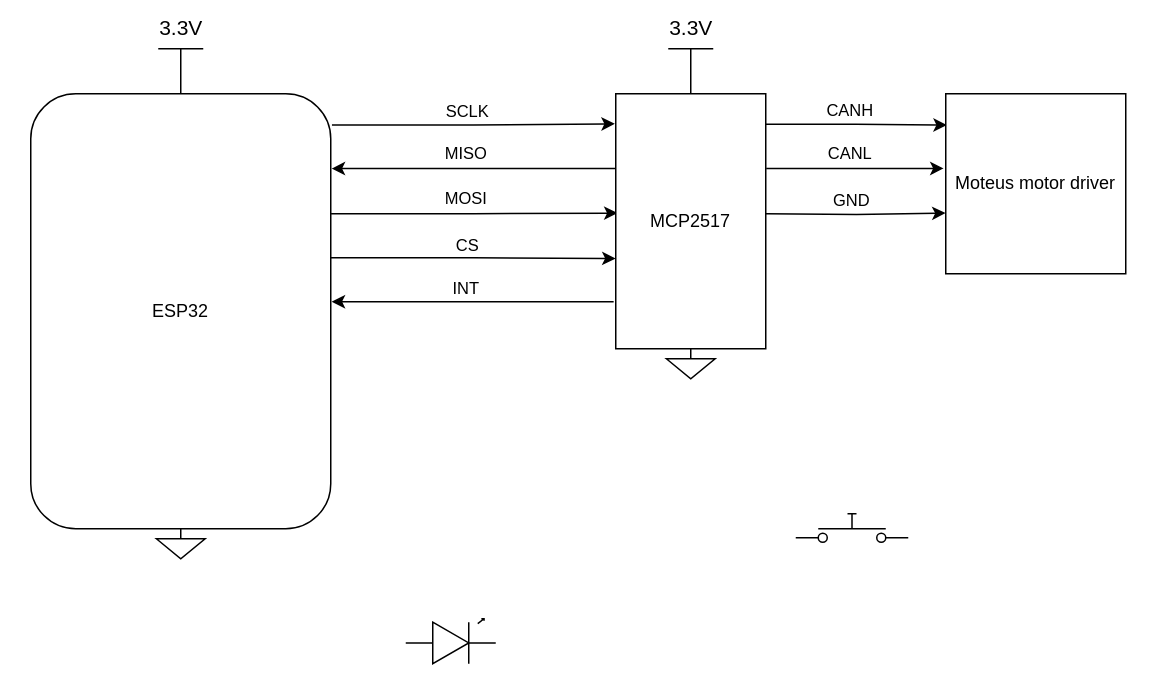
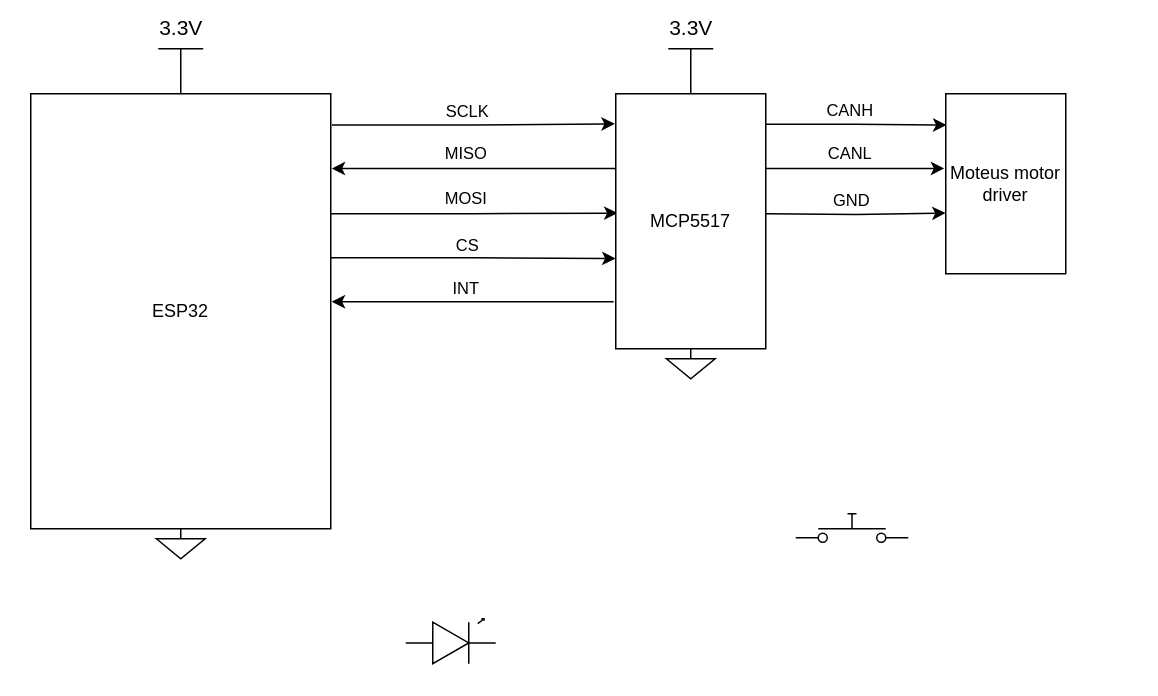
- <mxCell id="12" value="Moteus motor driver" style="rounded=0;whiteSpace=wrap;html=1;" vertex="1" parent="1"><mxGeometry x="630" y="50" width="120" height="120" as="geometry" /></mxCell>
+ <mxCell id="12" value="Moteus motor driver" style="rounded=0;whiteSpace=wrap;html=1;" vertex="1" parent="1"><mxGeometry x="630" y="50" width="80" height="120" as="geometry" /></mxCell>
- <mxCell id="11" value="MCP2517" style="rounded=0;whiteSpace=wrap;html=1;" vertex="1" parent="1"><mxGeometry x="410" y="50" width="100" height="170" as="geometry" /></mxCell>
+ <mxCell id="11" value="MCP5517" style="rounded=0;whiteSpace=wrap;html=1;" vertex="1" parent="1"><mxGeometry x="410" y="50" width="100" height="170" as="geometry" /></mxCell>
- <mxCell id="6" value="ESP32" style="whiteSpace=wrap;html=1;rounded=1;" vertex="1" parent="1"><mxGeometry x="20" y="50" width="200" height="290" as="geometry" /></mxCell>
+ <mxCell id="6" value="ESP32" style="rounded=0;whiteSpace=wrap;html=1;" vertex="1" parent="1"><mxGeometry x="20" y="50" width="200" height="290" as="geometry" /></mxCell>
